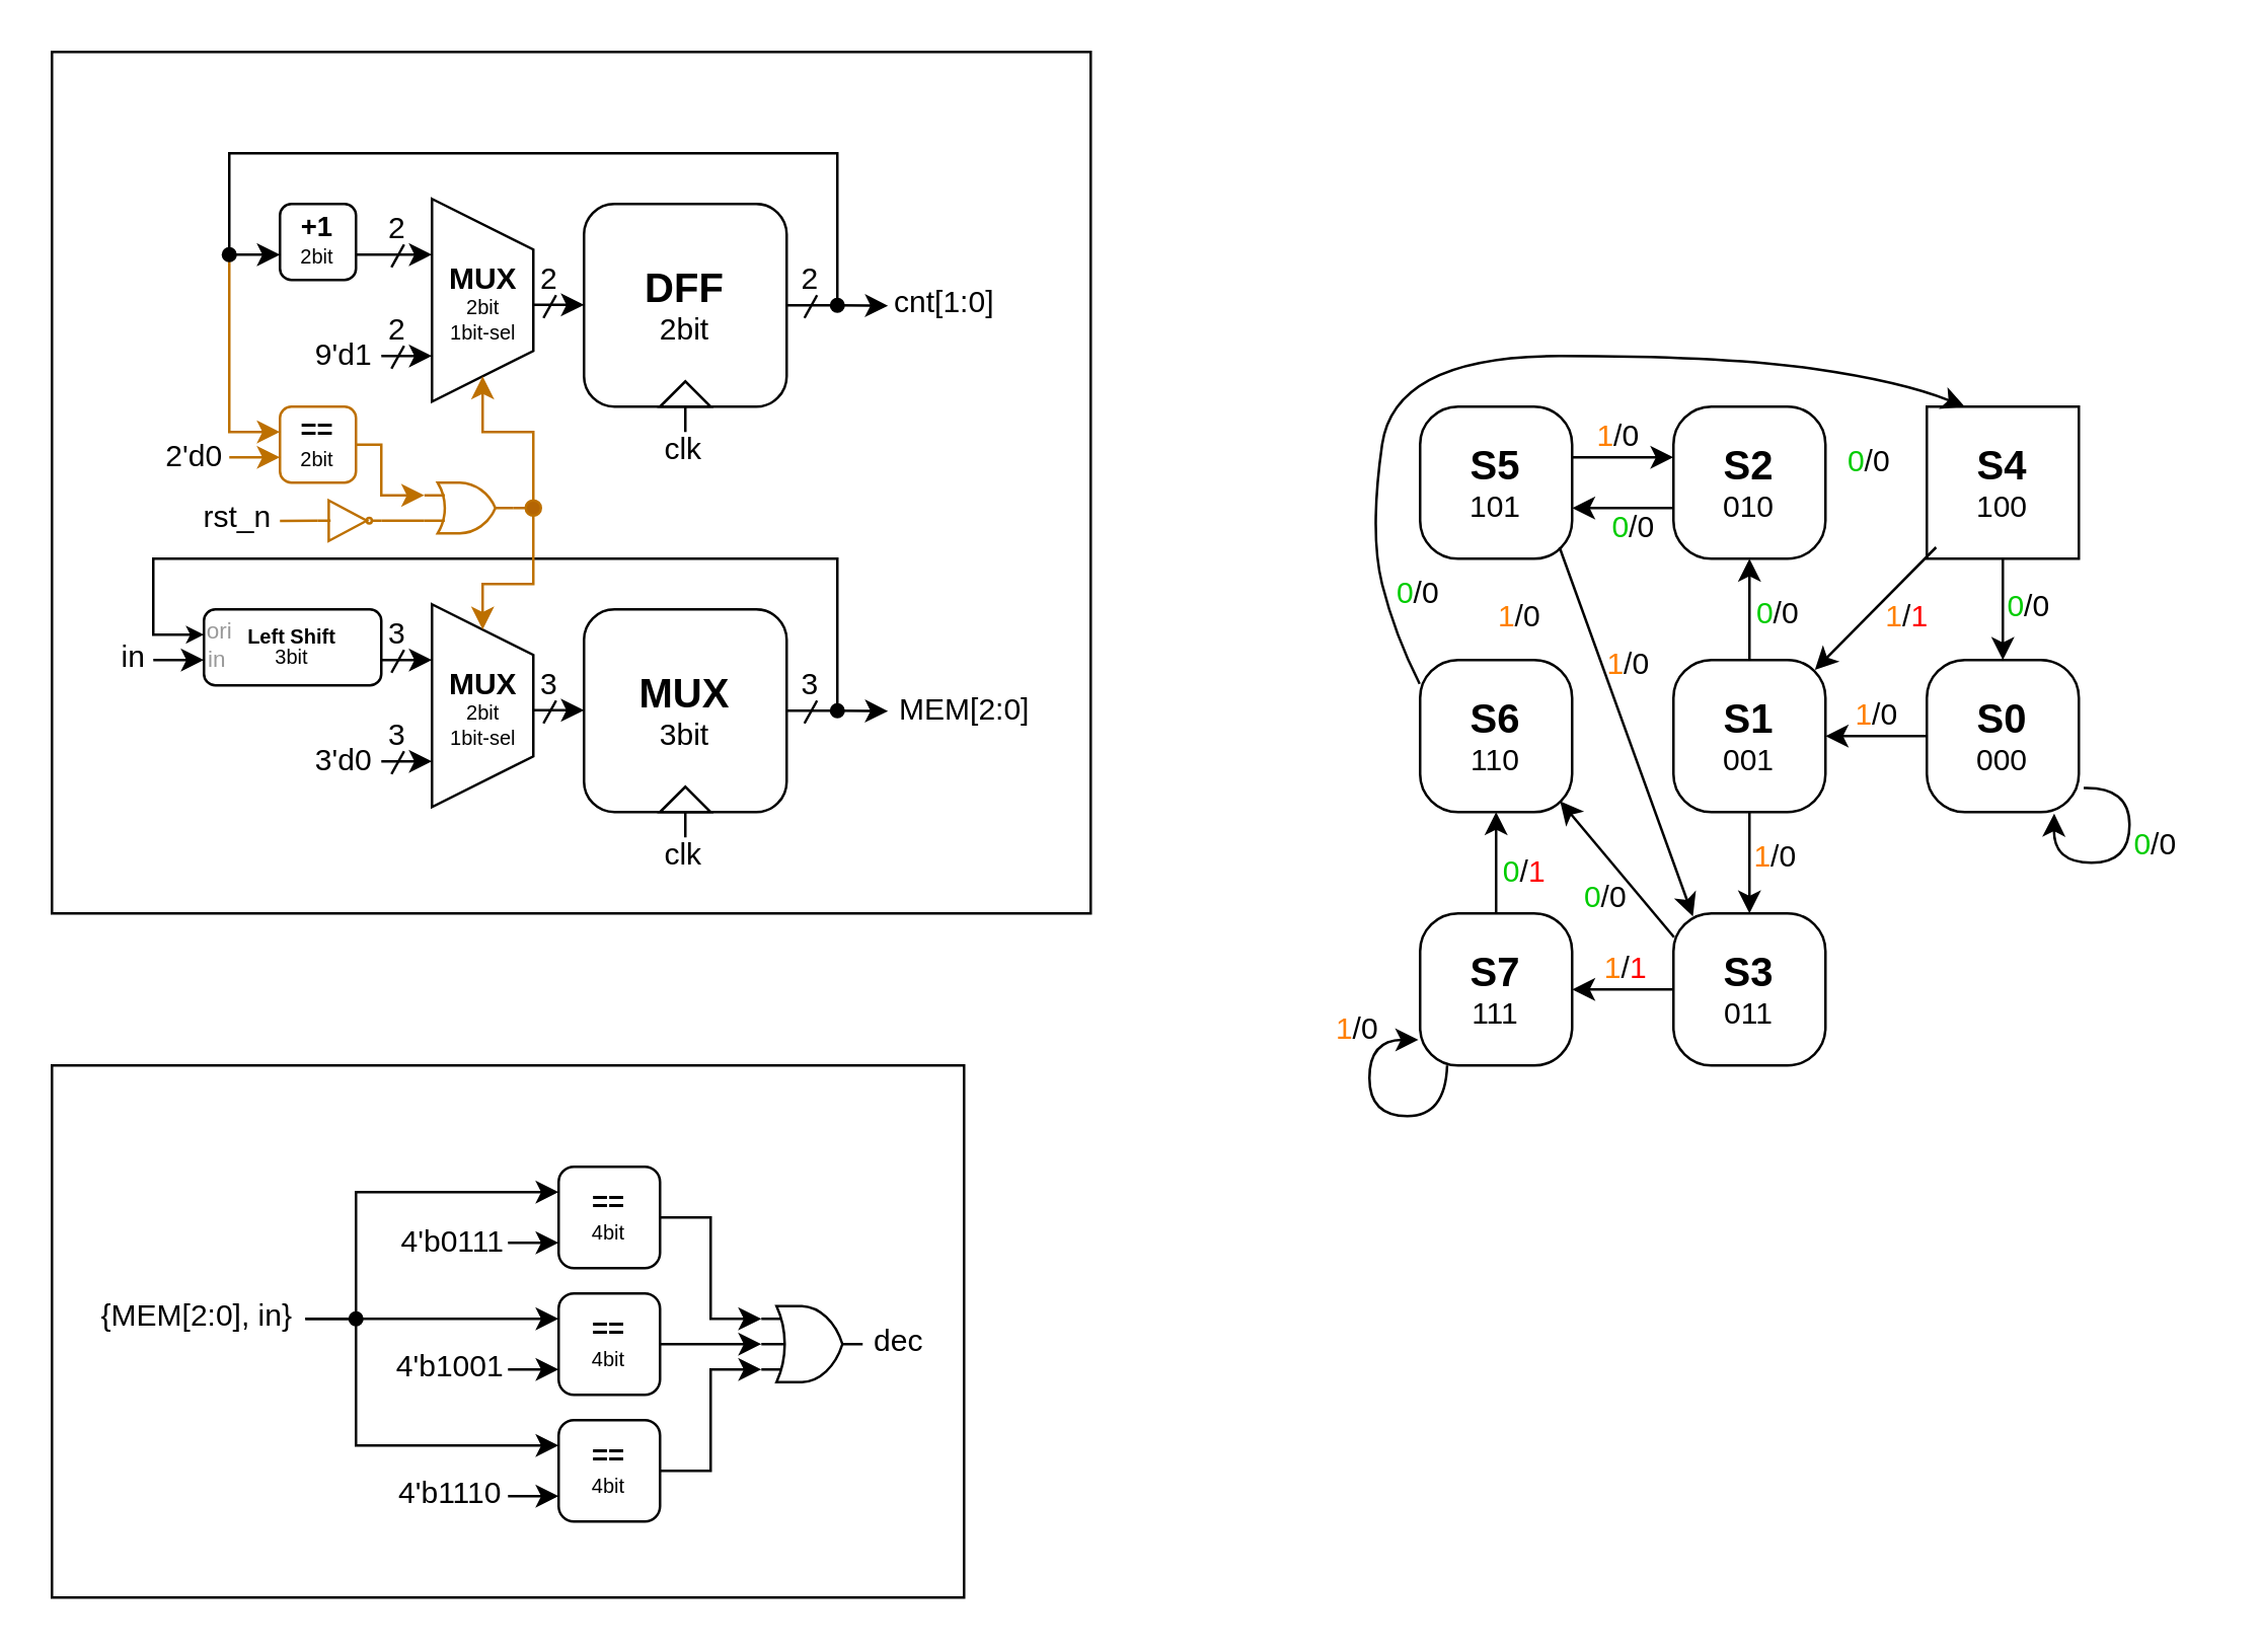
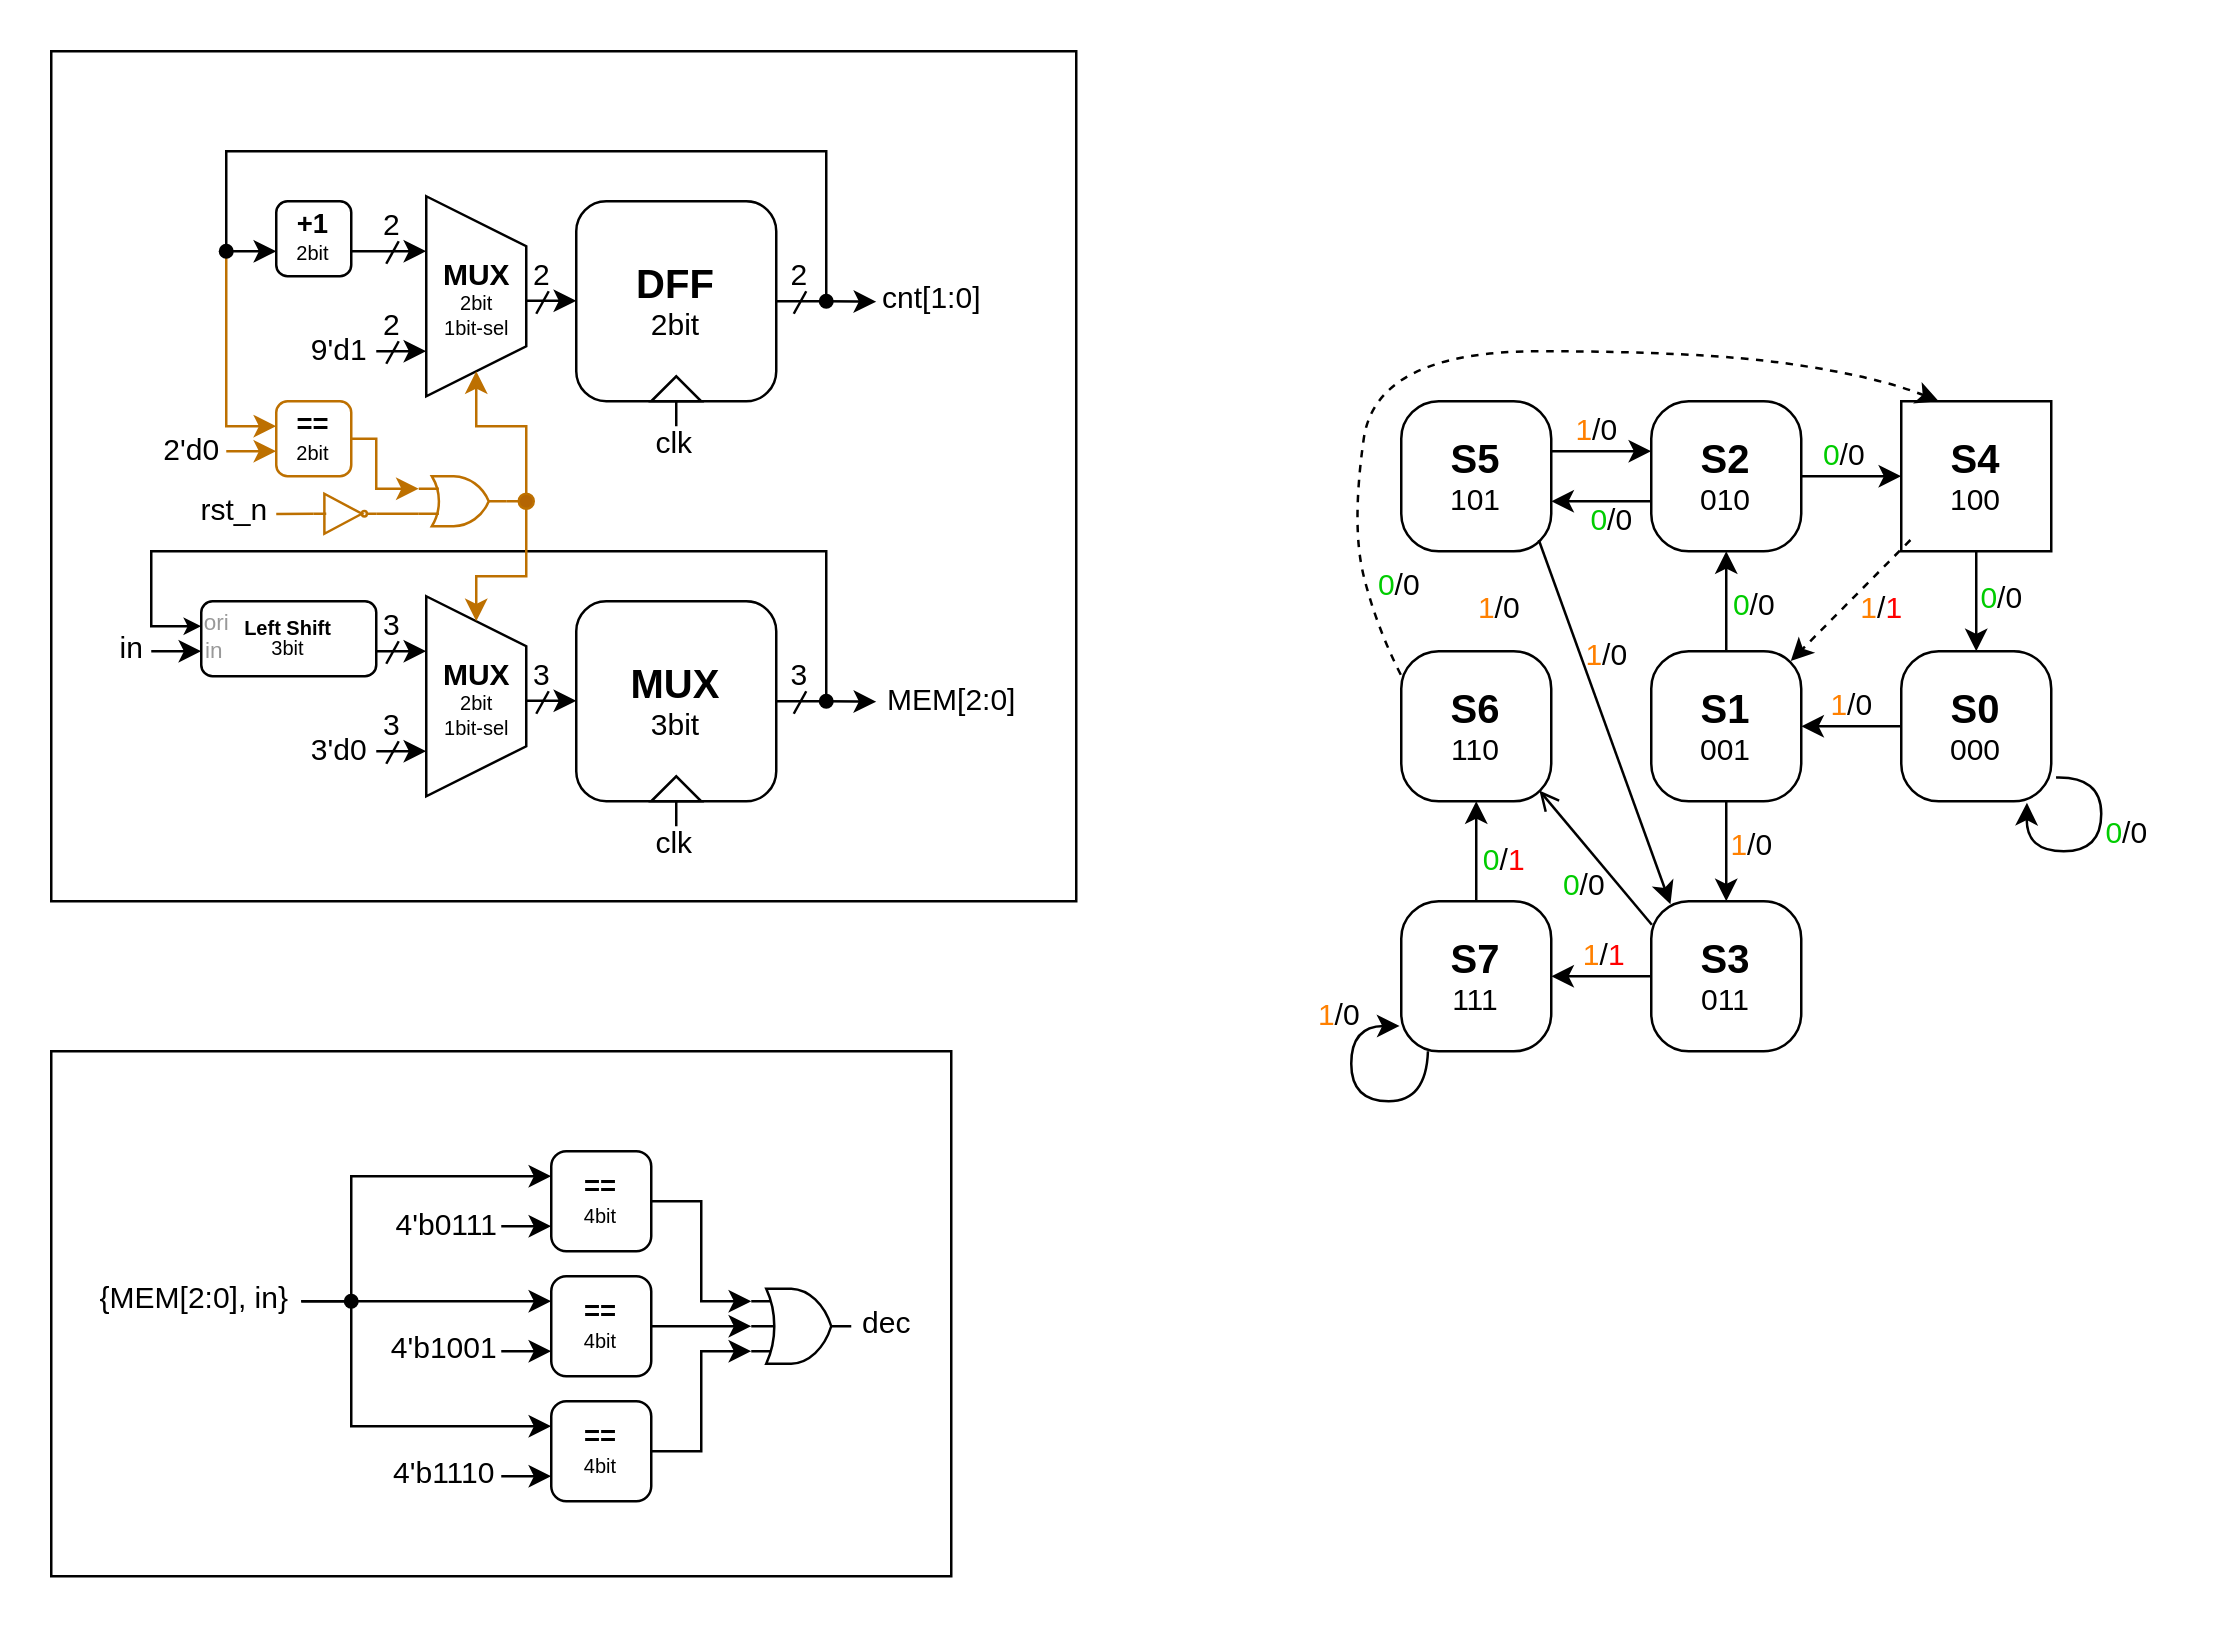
- <mxCell id="118" value="" style="curved=1;endArrow=classic;html=1;rounded=0;exitX=-0.003;exitY=0.157;exitDx=0;exitDy=0;entryX=0.25;entryY=0;entryDx=0;entryDy=0;exitPerimeter=0;" edge="1" parent="1" source="105" target="99"><mxGeometry width="50" height="50" relative="1" as="geometry"><mxPoint x="430" y="240" as="sourcePoint" /><mxPoint x="480" y="190" as="targetPoint" /><Array as="points"><mxPoint x="550" y="250" /><mxPoint x="540" y="210" /><mxPoint x="550" y="140" /><mxPoint x="680" y="140" /><mxPoint x="750" y="150" /></Array></mxGeometry></mxCell>
+ <mxCell id="118" value="" style="curved=1;endArrow=classic;html=1;rounded=0;exitX=-0.003;exitY=0.157;exitDx=0;exitDy=0;entryX=0.25;entryY=0;entryDx=0;entryDy=0;exitPerimeter=0;dashed=1;" edge="1" parent="1" source="105" target="99"><mxGeometry width="50" height="50" relative="1" as="geometry"><mxPoint x="430" y="240" as="sourcePoint" /><mxPoint x="480" y="190" as="targetPoint" /><Array as="points"><mxPoint x="550" y="250" /><mxPoint x="540" y="210" /><mxPoint x="550" y="140" /><mxPoint x="680" y="140" /><mxPoint x="750" y="150" /></Array></mxGeometry></mxCell>
+ <mxCell id="100" style="edgeStyle=orthogonalEdgeStyle;rounded=0;orthogonalLoop=1;jettySize=auto;html=1;exitX=1;exitY=0.5;exitDx=0;exitDy=0;entryX=0;entryY=0.5;entryDx=0;entryDy=0;" edge="1" parent="1" source="102" target="99"><mxGeometry relative="1" as="geometry" /></mxCell>
- <mxCell id="114" style="rounded=0;orthogonalLoop=1;jettySize=auto;html=1;exitX=0.061;exitY=0.925;exitDx=0;exitDy=0;entryX=0.93;entryY=0.065;entryDx=0;entryDy=0;entryPerimeter=0;exitPerimeter=0;" edge="1" parent="1" source="99" target="113"><mxGeometry relative="1" as="geometry" /></mxCell>
+ <mxCell id="114" style="rounded=0;orthogonalLoop=1;jettySize=auto;html=1;exitX=0.061;exitY=0.925;exitDx=0;exitDy=0;entryX=0.93;entryY=0.065;entryDx=0;entryDy=0;entryPerimeter=0;exitPerimeter=0;dashed=1;" edge="1" parent="1" source="99" target="113"><mxGeometry relative="1" as="geometry" /></mxCell>
- <mxCell id="108" style="rounded=0;orthogonalLoop=1;jettySize=auto;html=1;exitX=0.004;exitY=0.157;exitDx=0;exitDy=0;entryX=0.921;entryY=0.929;entryDx=0;entryDy=0;entryPerimeter=0;exitPerimeter=0;" edge="1" parent="1" source="110" target="105"><mxGeometry relative="1" as="geometry" /></mxCell>
+ <mxCell id="108" style="rounded=0;orthogonalLoop=1;jettySize=auto;html=1;exitX=0.004;exitY=0.157;exitDx=0;exitDy=0;entryX=0.921;entryY=0.929;entryDx=0;entryDy=0;entryPerimeter=0;exitPerimeter=0;endArrow=open;" edge="1" parent="1" source="110" target="105"><mxGeometry relative="1" as="geometry" /></mxCell>
